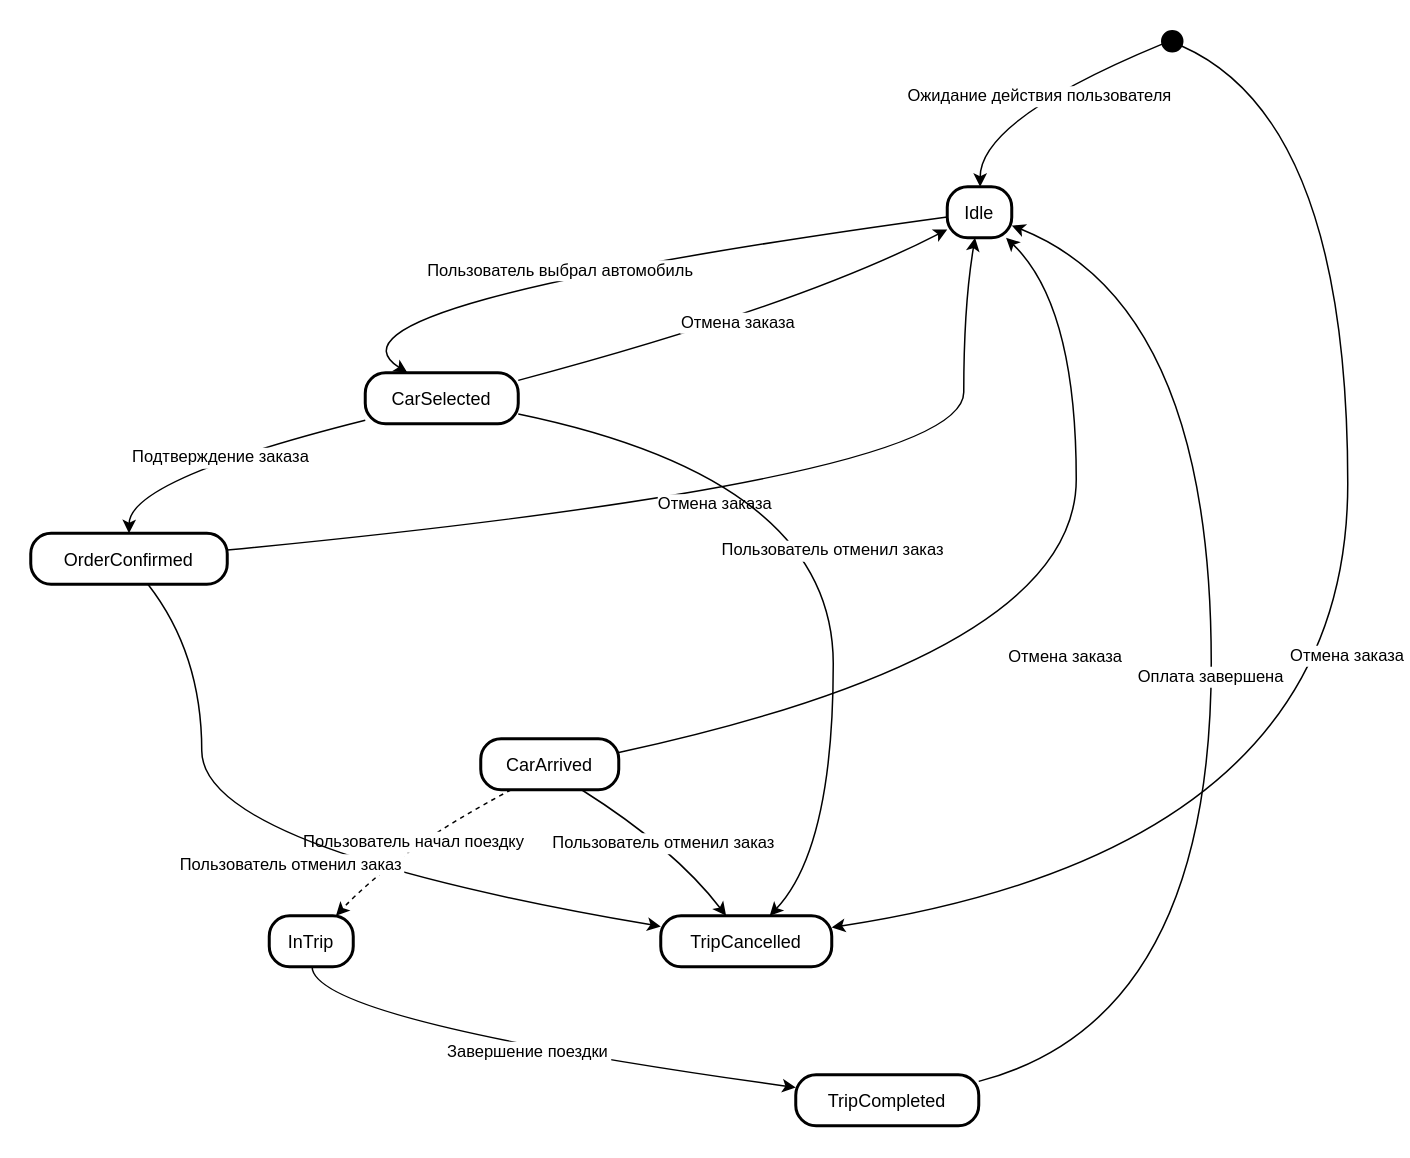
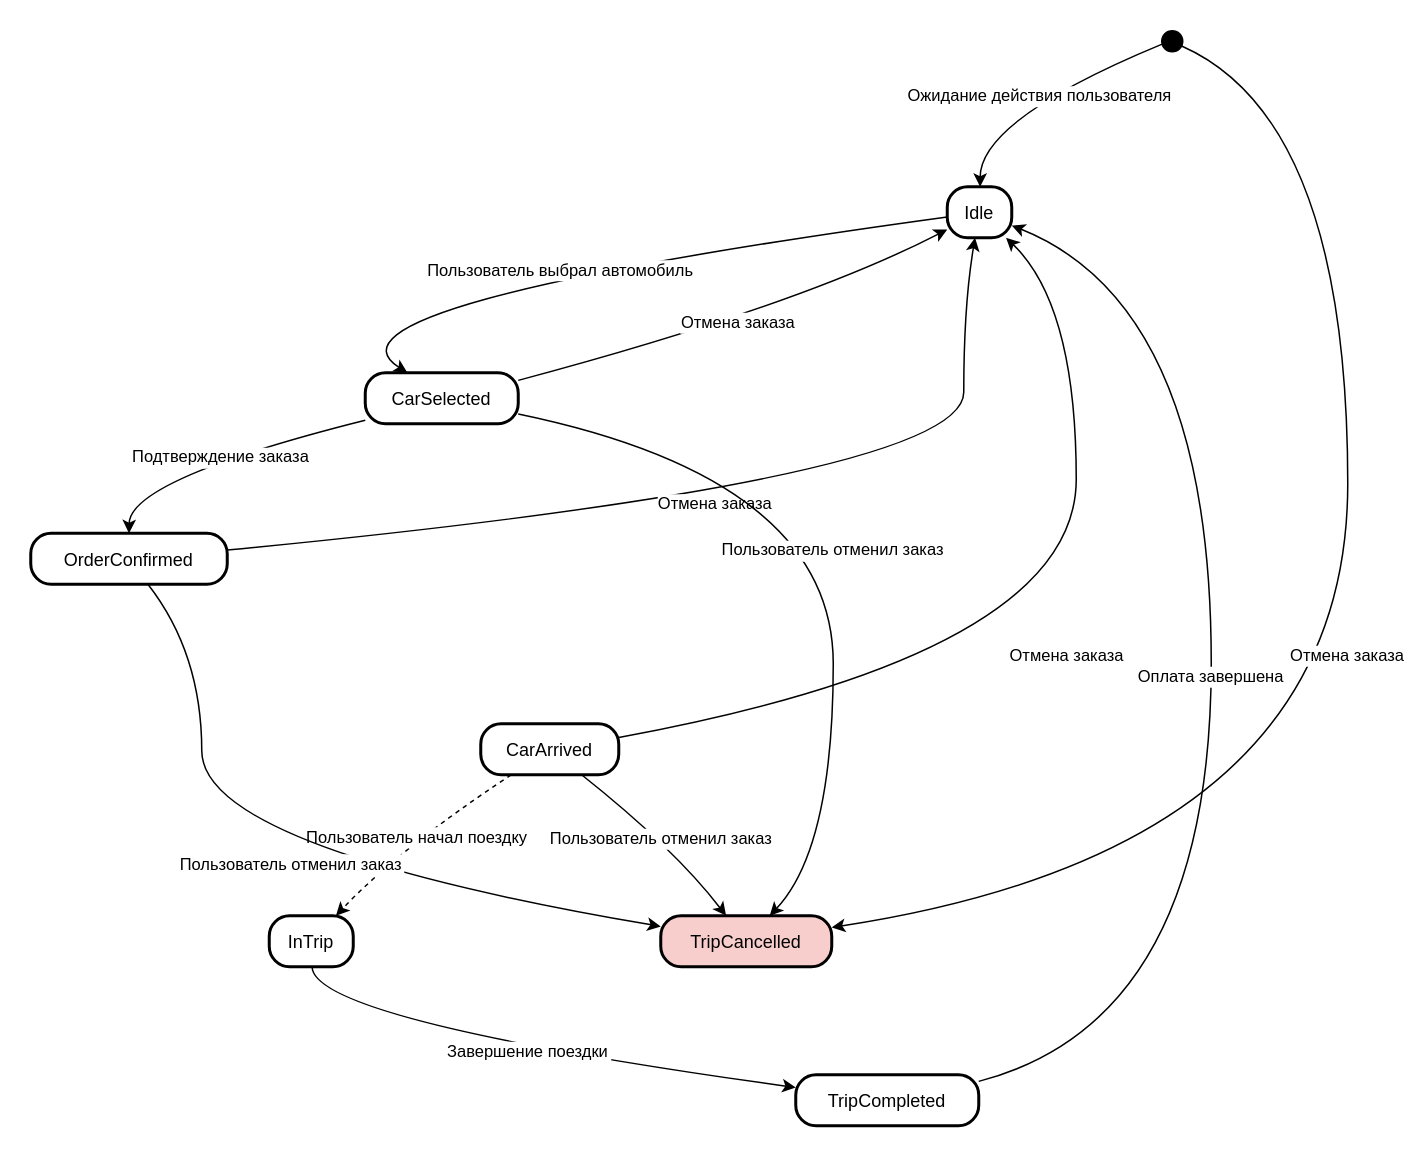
- <mxCell id="6" value="CarArrived" style="rounded=1;arcSize=40;strokeWidth=2" vertex="1" parent="1"><mxGeometry x="320" y="492" width="92" height="34" as="geometry" /></mxCell>
+ <mxCell id="6" value="CarArrived" style="rounded=1;arcSize=40;strokeWidth=2" vertex="1" parent="1"><mxGeometry x="320" y="482" width="92" height="34" as="geometry" /></mxCell>
- <mxCell id="9" value="TripCancelled" style="rounded=1;arcSize=40;strokeWidth=2" vertex="1" parent="1"><mxGeometry x="440" y="610" width="114" height="34" as="geometry" /></mxCell>
+ <mxCell id="9" value="TripCancelled" style="rounded=1;arcSize=40;strokeWidth=2;fillColor=#f8cecc;" vertex="1" parent="1"><mxGeometry x="440" y="610" width="114" height="34" as="geometry" /></mxCell>
